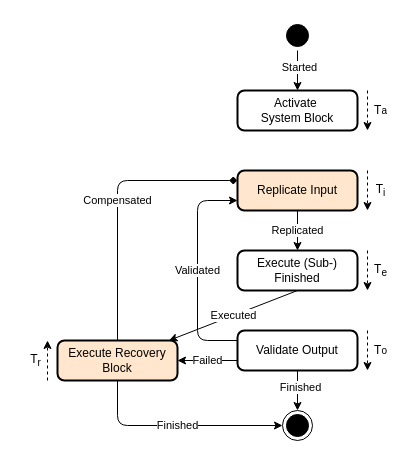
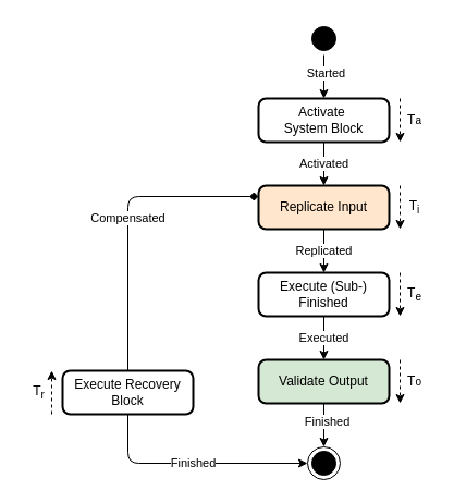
+ <mxCell id="15" value="Activated" style="endArrow=classic;html=1;exitX=0.5;exitY=1;exitDx=0;exitDy=0;entryX=0.5;entryY=0;entryDx=0;entryDy=0;" parent="1" source="6" target="16" edge="1"><mxGeometry width="50" height="50" relative="1" as="geometry"><mxPoint x="337" y="300" as="sourcePoint" /><mxPoint x="347" y="130" as="targetPoint" /></mxGeometry></mxCell>
- <mxCell id="26" value="Validated" style="endArrow=classic;html=1;exitX=0;exitY=0.25;exitDx=0;exitDy=0;entryX=0;entryY=0.75;entryDx=0;entryDy=0;" edge="1" parent="1" source="2" target="16"><mxGeometry width="50" height="50" relative="1" as="geometry"><mxPoint x="337" y="280" as="sourcePoint" /><mxPoint x="387" y="230" as="targetPoint" /><Array as="points"><mxPoint x="197" y="340" /><mxPoint x="197" y="200" /></Array></mxGeometry></mxCell>
- <mxCell id="7" value="Executed" style="endArrow=classic;html=1;exitX=0.5;exitY=1;exitDx=0;exitDy=0;" parent="1" source="12" target="3" edge="1"><mxGeometry width="50" height="50" relative="1" as="geometry"><mxPoint x="397" y="270" as="sourcePoint" /><mxPoint x="307" y="90" as="targetPoint" /></mxGeometry></mxCell>
+ <mxCell id="7" value="Executed" style="endArrow=classic;html=1;entryX=0.5;entryY=0;entryDx=0;entryDy=0;exitX=0.5;exitY=1;exitDx=0;exitDy=0;" parent="1" source="12" target="2" edge="1"><mxGeometry width="50" height="50" relative="1" as="geometry"><mxPoint x="397" y="270" as="sourcePoint" /><mxPoint x="307" y="90" as="targetPoint" /></mxGeometry></mxCell>
- <mxCell id="2" value="Validate Output" style="rounded=1;whiteSpace=wrap;html=1;absoluteArcSize=1;arcSize=14;strokeWidth=2;" parent="1" vertex="1"><mxGeometry x="237" y="330" width="120" height="40" as="geometry" /></mxCell>
+ <mxCell id="2" value="Validate Output" style="rounded=1;whiteSpace=wrap;html=1;absoluteArcSize=1;arcSize=14;strokeWidth=2;fillColor=#d5e8d4;" parent="1" vertex="1"><mxGeometry x="237" y="330" width="120" height="40" as="geometry" /></mxCell>
- <mxCell id="3" value="Execute Recovery Block" style="rounded=1;whiteSpace=wrap;html=1;absoluteArcSize=1;arcSize=14;strokeWidth=2;fillColor=#ffe6cc;" parent="1" vertex="1"><mxGeometry x="57" y="340" width="120" height="40" as="geometry" /></mxCell>
+ <mxCell id="3" value="Execute Recovery Block" style="rounded=1;whiteSpace=wrap;html=1;absoluteArcSize=1;arcSize=14;strokeWidth=2;" parent="1" vertex="1"><mxGeometry x="57" y="340" width="120" height="40" as="geometry" /></mxCell>
- <mxCell id="27" value="Failed" style="endArrow=classic;html=1;exitX=0;exitY=0.75;exitDx=0;exitDy=0;entryX=1;entryY=0.5;entryDx=0;entryDy=0;" edge="1" parent="1" source="2" target="3"><mxGeometry width="50" height="50" relative="1" as="geometry"><mxPoint x="357" y="280" as="sourcePoint" /><mxPoint x="407" y="230" as="targetPoint" /></mxGeometry></mxCell>
